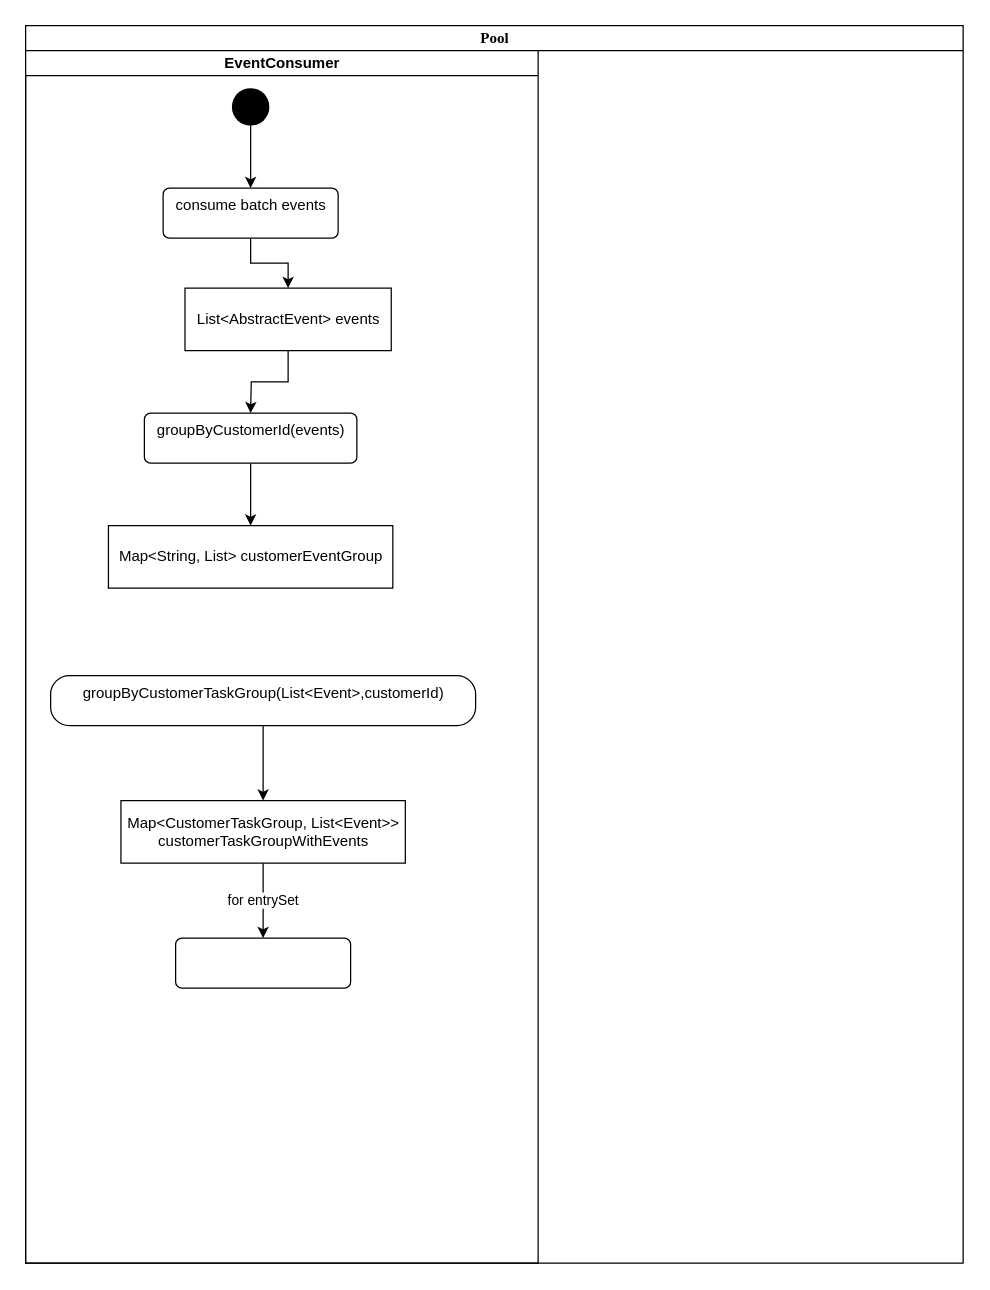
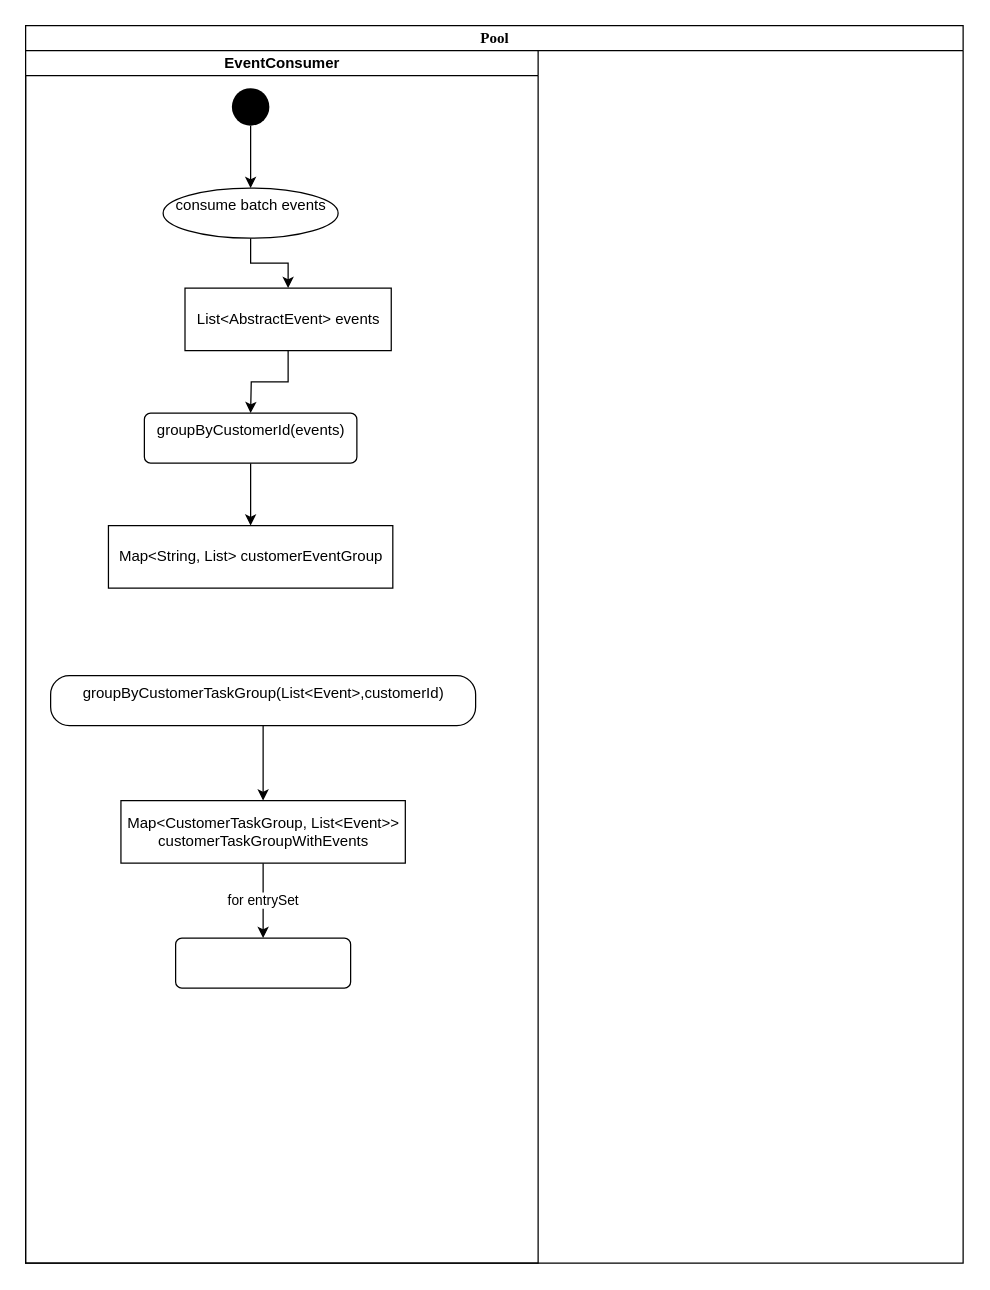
- <mxCell id="7" value="consume batch events" style="html=1;align=center;verticalAlign=top;rounded=1;absoluteArcSize=1;arcSize=10;dashed=0;" vertex="1" parent="3"><mxGeometry x="110" y="110" width="140" height="40" as="geometry" /></mxCell>
+ <mxCell id="7" value="consume batch events" style="ellipse;html=1;align=center;verticalAlign=top;absoluteArcSize=1;arcSize=10;dashed=0;" vertex="1" parent="3"><mxGeometry x="110" y="110" width="140" height="40" as="geometry" /></mxCell>
